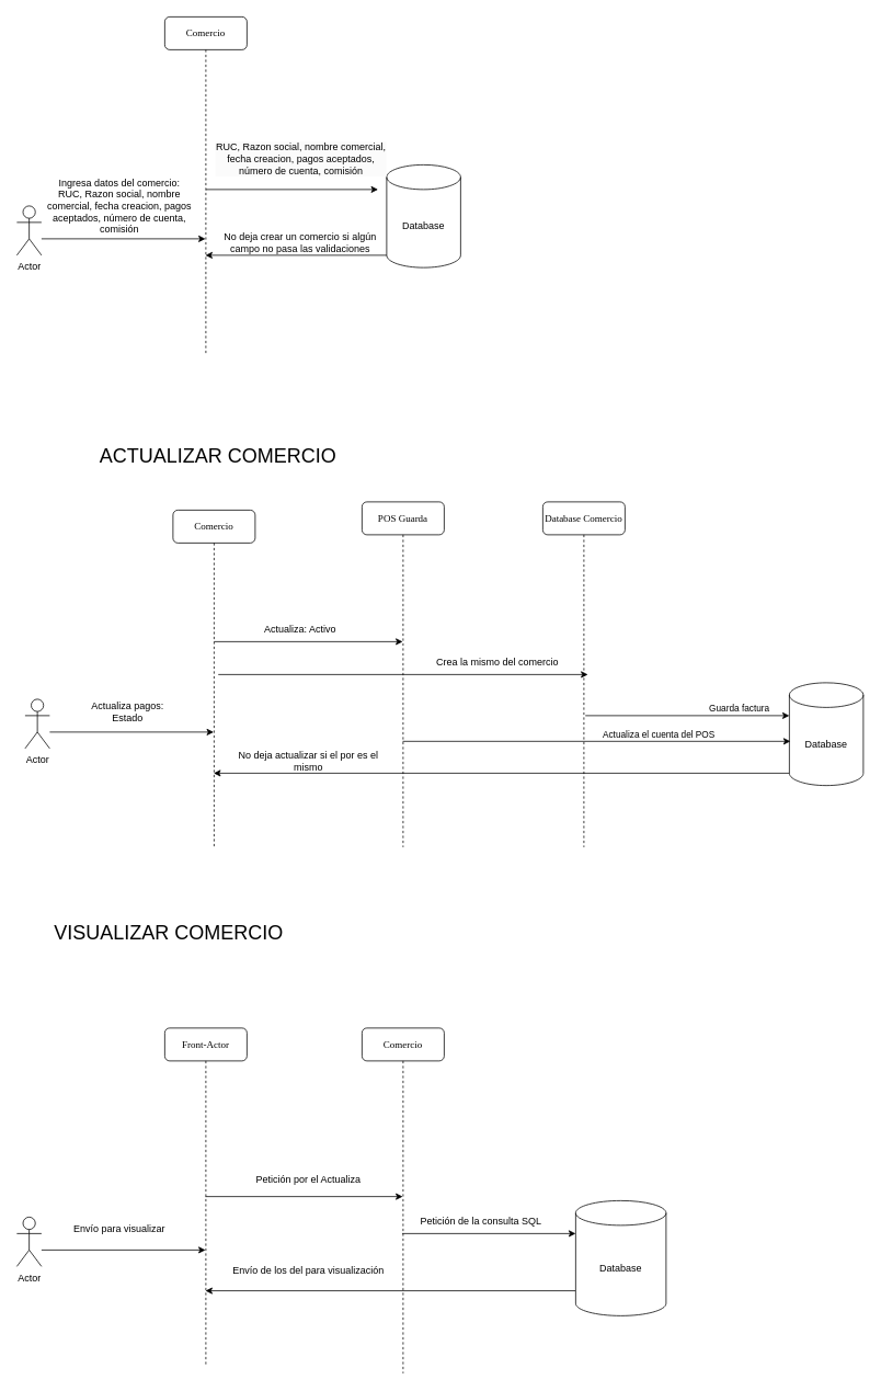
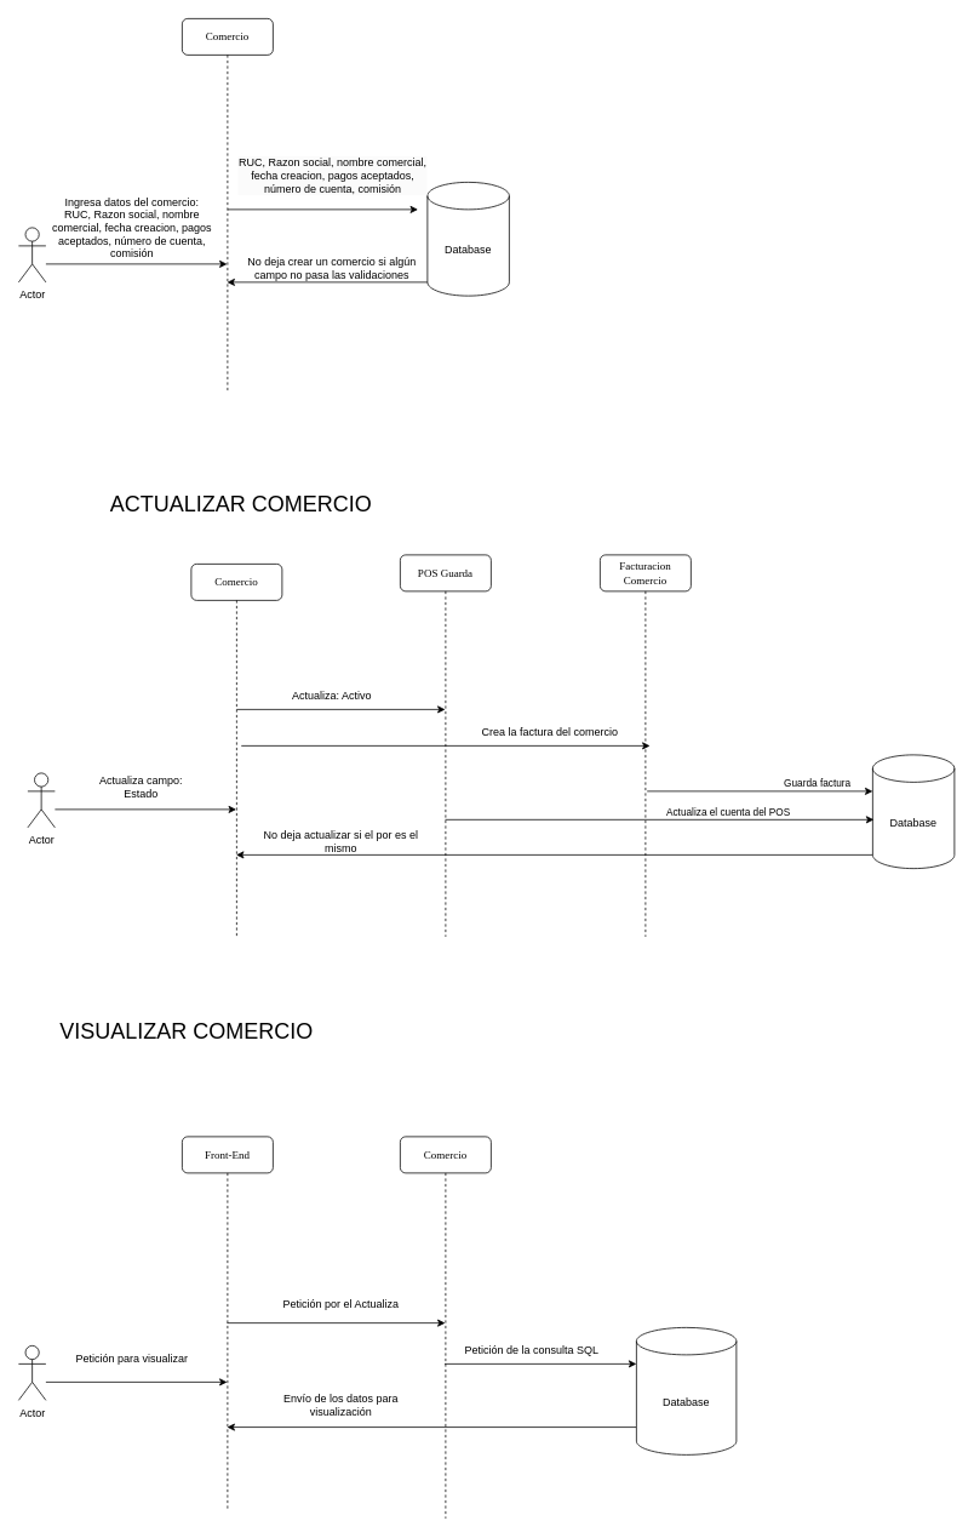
- <mxCell id="23" value="Database Comercio" style="shape=umlLifeline;perimeter=lifelinePerimeter;whiteSpace=wrap;html=1;container=1;collapsible=0;recursiveResize=0;outlineConnect=0;rounded=1;shadow=0;comic=0;labelBackgroundColor=none;strokeWidth=1;fontFamily=Verdana;fontSize=12;align=center;" vertex="1" parent="1"><mxGeometry x="660" y="610" width="100" height="420" as="geometry" /></mxCell>
+ <mxCell id="23" value="Facturacion Comercio" style="shape=umlLifeline;perimeter=lifelinePerimeter;whiteSpace=wrap;html=1;container=1;collapsible=0;recursiveResize=0;outlineConnect=0;rounded=1;shadow=0;comic=0;labelBackgroundColor=none;strokeWidth=1;fontFamily=Verdana;fontSize=12;align=center;" vertex="1" parent="1"><mxGeometry x="660" y="610" width="100" height="420" as="geometry" /></mxCell>
- <mxCell id="24" value="Crea la mismo del comercio" style="text;strokeColor=none;align=center;fillColor=none;html=1;verticalAlign=middle;whiteSpace=wrap;rounded=0;" vertex="1" parent="1"><mxGeometry x="510" y="790" width="190" height="30" as="geometry" /></mxCell>
+ <mxCell id="24" value="Crea la factura del comercio" style="text;strokeColor=none;align=center;fillColor=none;html=1;verticalAlign=middle;whiteSpace=wrap;rounded=0;" vertex="1" parent="1"><mxGeometry x="510" y="790" width="190" height="30" as="geometry" /></mxCell>
- <mxCell id="15" value="Actualiza pagos:&lt;div&gt;Estado&lt;/div&gt;" style="text;strokeColor=none;align=center;fillColor=none;html=1;verticalAlign=middle;whiteSpace=wrap;rounded=0;" vertex="1" parent="1"><mxGeometry x="60" y="850" width="190" height="30" as="geometry" /></mxCell>
+ <mxCell id="15" value="Actualiza campo:&lt;div&gt;Estado&lt;/div&gt;" style="text;strokeColor=none;align=center;fillColor=none;html=1;verticalAlign=middle;whiteSpace=wrap;rounded=0;" vertex="1" parent="1"><mxGeometry x="60" y="850" width="190" height="30" as="geometry" /></mxCell>
- <mxCell id="30" value="Front-Actor" style="shape=umlLifeline;perimeter=lifelinePerimeter;whiteSpace=wrap;html=1;container=1;collapsible=0;recursiveResize=0;outlineConnect=0;rounded=1;shadow=0;comic=0;labelBackgroundColor=none;strokeWidth=1;fontFamily=Verdana;fontSize=12;align=center;" vertex="1" parent="1"><mxGeometry x="200" y="1250" width="100" height="410" as="geometry" /></mxCell>
+ <mxCell id="30" value="Front-End" style="shape=umlLifeline;perimeter=lifelinePerimeter;whiteSpace=wrap;html=1;container=1;collapsible=0;recursiveResize=0;outlineConnect=0;rounded=1;shadow=0;comic=0;labelBackgroundColor=none;strokeWidth=1;fontFamily=Verdana;fontSize=12;align=center;" vertex="1" parent="1"><mxGeometry x="200" y="1250" width="100" height="410" as="geometry" /></mxCell>
- <mxCell id="33" value="Envío para visualizar" style="text;strokeColor=none;align=center;fillColor=none;html=1;verticalAlign=middle;whiteSpace=wrap;rounded=0;" vertex="1" parent="1"><mxGeometry x="50" y="1480" width="190" height="30" as="geometry" /></mxCell>
+ <mxCell id="33" value="Petición para visualizar" style="text;strokeColor=none;align=center;fillColor=none;html=1;verticalAlign=middle;whiteSpace=wrap;rounded=0;" vertex="1" parent="1"><mxGeometry x="50" y="1480" width="190" height="30" as="geometry" /></mxCell>
- <mxCell id="41" value="Envío de los del para visualización" style="text;strokeColor=none;align=center;fillColor=none;html=1;verticalAlign=middle;whiteSpace=wrap;rounded=0;" vertex="1" parent="1"><mxGeometry x="280" y="1530" width="190" height="30" as="geometry" /></mxCell>
+ <mxCell id="41" value="Envío de los datos para visualización" style="text;strokeColor=none;align=center;fillColor=none;html=1;verticalAlign=middle;whiteSpace=wrap;rounded=0;" vertex="1" parent="1"><mxGeometry x="280" y="1530" width="190" height="30" as="geometry" /></mxCell>
